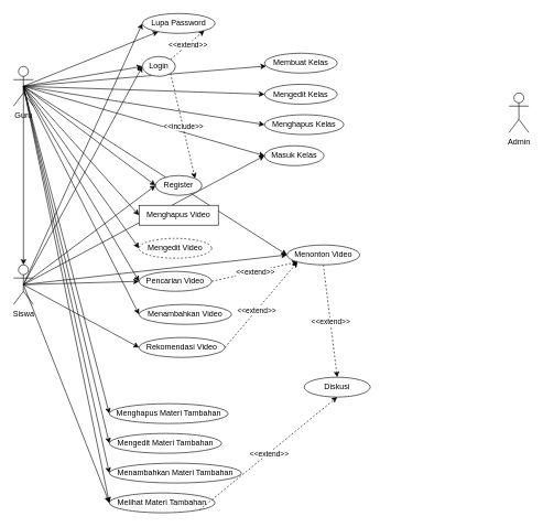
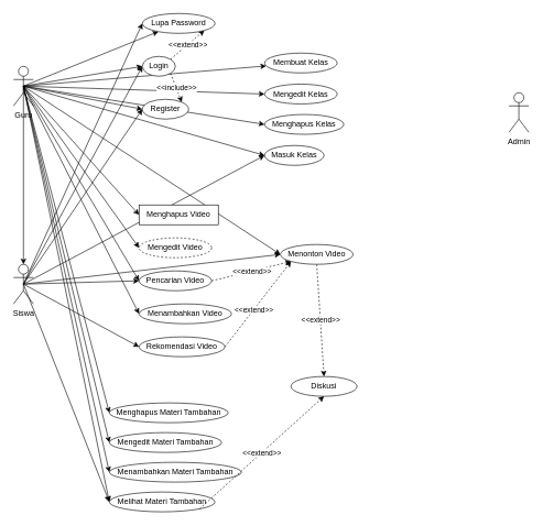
- <mxCell id="35" value="Register" style="ellipse;whiteSpace=wrap;html=1;" parent="1" vertex="1"><mxGeometry x="235" y="265" width="70" height="30" as="geometry" /></mxCell>
+ <mxCell id="35" value="Register" style="ellipse;whiteSpace=wrap;html=1;" parent="1" vertex="1"><mxGeometry x="215" y="150" width="70" height="30" as="geometry" /></mxCell>
- <mxCell id="42" value="Menonton Video" style="ellipse;whiteSpace=wrap;html=1;" parent="1" vertex="1"><mxGeometry x="434" y="370" width="110" height="30" as="geometry" /></mxCell>
+ <mxCell id="42" value="Menonton Video" style="ellipse;whiteSpace=wrap;html=1;" parent="1" vertex="1"><mxGeometry x="424" y="370" width="110" height="30" as="geometry" /></mxCell>
- <mxCell id="46" value="Diskusi" style="ellipse;whiteSpace=wrap;html=1;" parent="1" vertex="1"><mxGeometry x="460" y="570" width="100" height="30" as="geometry" /></mxCell>
+ <mxCell id="46" value="Diskusi" style="ellipse;whiteSpace=wrap;html=1;" parent="1" vertex="1"><mxGeometry x="440" y="570" width="100" height="30" as="geometry" /></mxCell>
